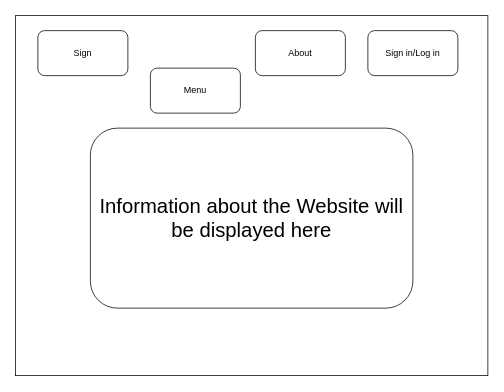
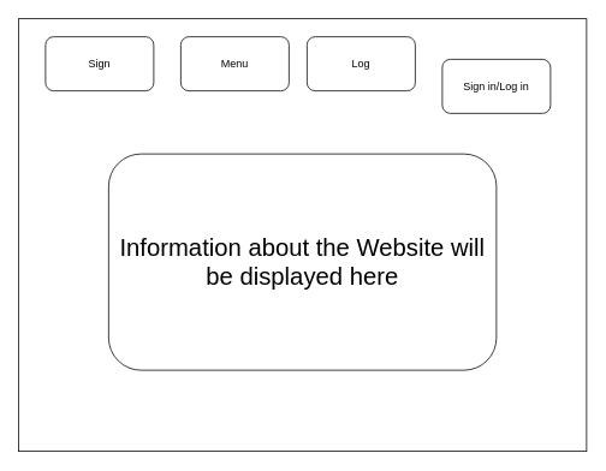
- <mxCell id="5" value="About" style="rounded=1;whiteSpace=wrap;html=1;" vertex="1" parent="1"><mxGeometry x="340" y="40" width="120" height="60" as="geometry" /></mxCell>
+ <mxCell id="5" value="Log" style="rounded=1;whiteSpace=wrap;html=1;" vertex="1" parent="1"><mxGeometry x="340" y="40" width="120" height="60" as="geometry" /></mxCell>
- <mxCell id="6" value="Sign in/Log in" style="rounded=1;whiteSpace=wrap;html=1;" vertex="1" parent="1"><mxGeometry x="490" y="40" width="120" height="60" as="geometry" /></mxCell>
+ <mxCell id="6" value="Sign in/Log in" style="rounded=1;whiteSpace=wrap;html=1;" vertex="1" parent="1"><mxGeometry x="490" y="65" width="120" height="60" as="geometry" /></mxCell>
- <mxCell id="4" value="Menu" style="rounded=1;whiteSpace=wrap;html=1;" vertex="1" parent="1"><mxGeometry x="200" y="90" width="120" height="60" as="geometry" /></mxCell>
+ <mxCell id="4" value="Menu" style="rounded=1;whiteSpace=wrap;html=1;" vertex="1" parent="1"><mxGeometry x="200" y="40" width="120" height="60" as="geometry" /></mxCell>
